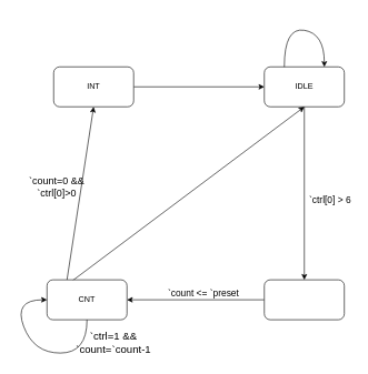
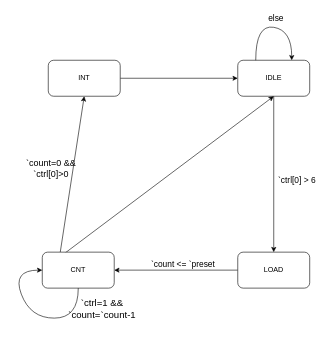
+ <mxCell id="18" value="else" style="text;html=1;strokeColor=none;fillColor=none;align=center;verticalAlign=middle;whiteSpace=wrap;rounded=0;fontSize=14;" vertex="1" parent="1"><mxGeometry x="425" y="20" width="70" height="20" as="geometry" /></mxCell>
+ <mxCell id="7" value="LOAD&lt;br&gt;" style="text;html=1;strokeColor=none;fillColor=none;align=center;verticalAlign=middle;whiteSpace=wrap;fontColor=#000000;" vertex="1" parent="1"><mxGeometry x="429" y="435" width="54" height="30" as="geometry" /></mxCell>
